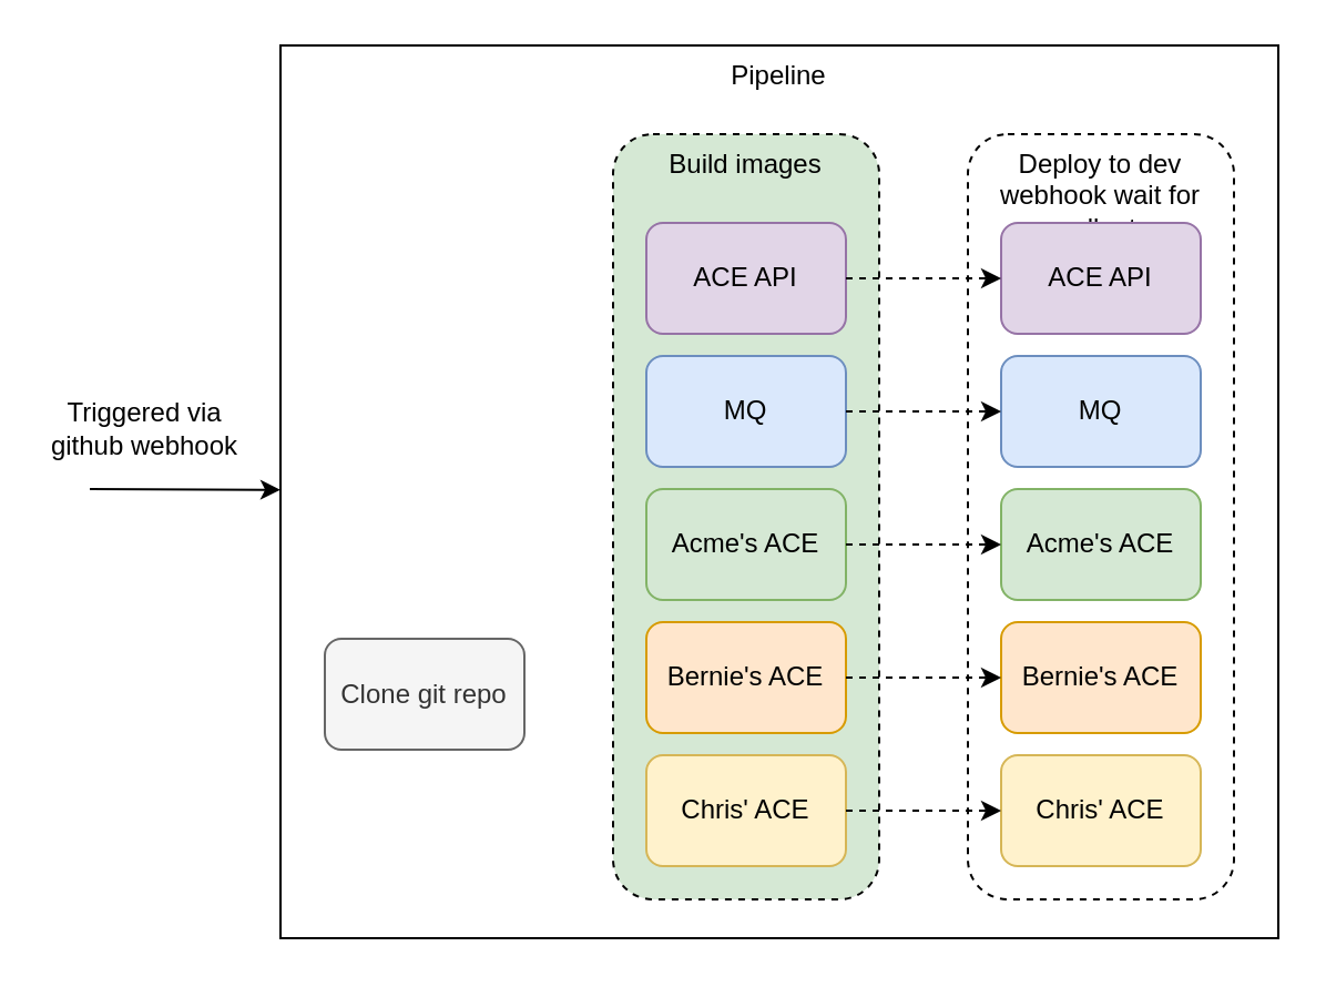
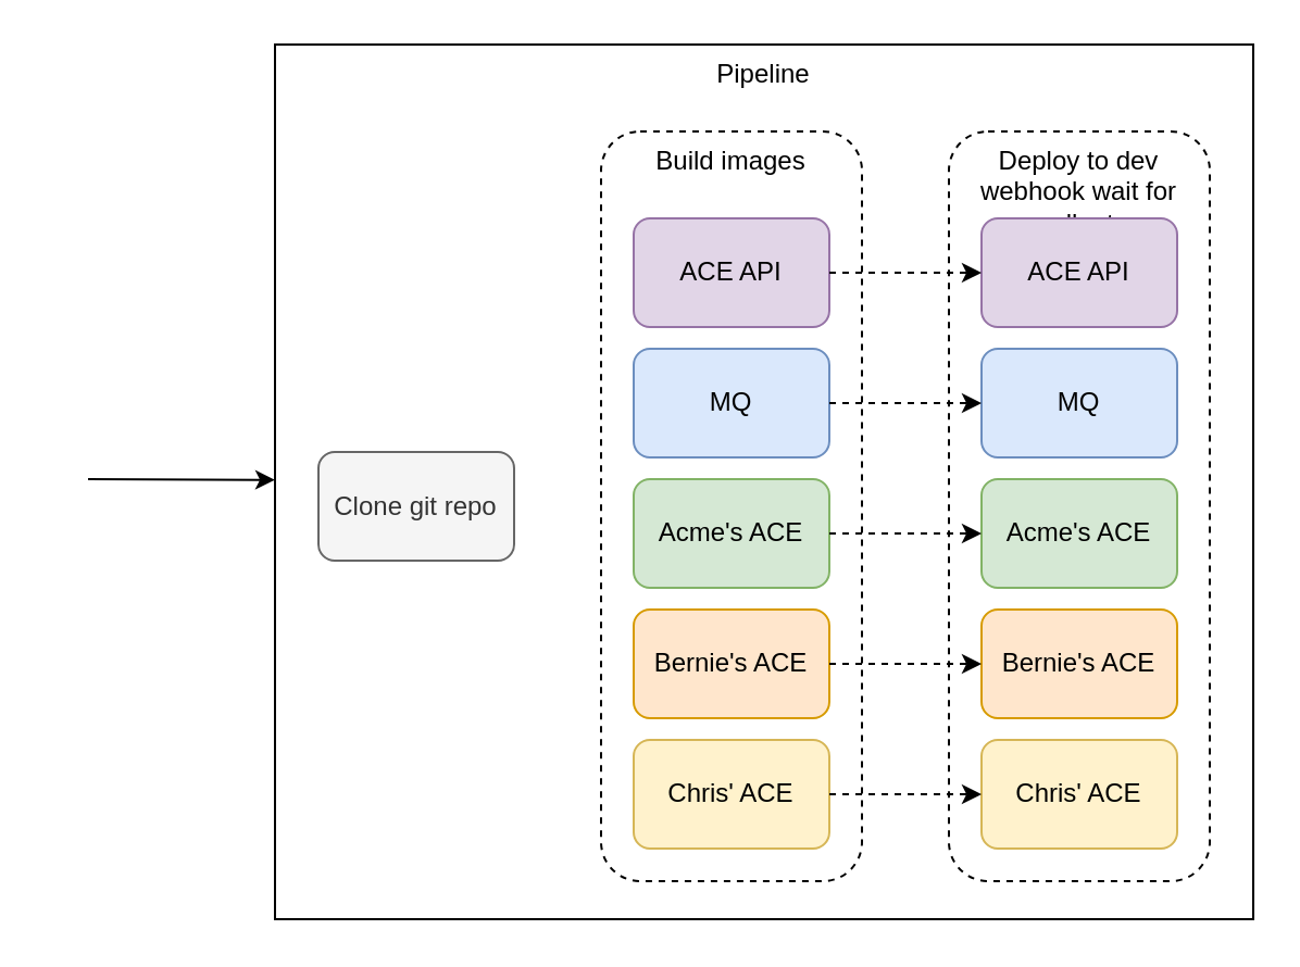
- <mxCell id="12" value="Build images" style="rounded=1;whiteSpace=wrap;html=1;horizontal=1;verticalAlign=top;dashed=1;fillColor=#d5e8d4;" parent="1" vertex="1"><mxGeometry x="276" y="60" width="120" height="345" as="geometry" /></mxCell>
+ <mxCell id="12" value="Build images" style="rounded=1;whiteSpace=wrap;html=1;horizontal=1;verticalAlign=top;dashed=1;" parent="1" vertex="1"><mxGeometry x="276" y="60" width="120" height="345" as="geometry" /></mxCell>
- <mxCell id="11" value="Triggered via github webhook" style="text;html=1;strokeColor=none;fillColor=none;align=center;verticalAlign=middle;whiteSpace=wrap;rounded=0;" parent="1" vertex="1"><mxGeometry y="182.5" width="90" height="20" as="geometry" x="20" /></mxCell>
- <mxCell id="24" value="Clone git repo" style="rounded=1;whiteSpace=wrap;html=1;fillColor=#f5f5f5;strokeColor=#666666;fontColor=#333333;" vertex="1" parent="1"><mxGeometry x="146" y="287.5" width="90" height="50" as="geometry" /></mxCell>
+ <mxCell id="24" value="Clone git repo" style="rounded=1;whiteSpace=wrap;html=1;fillColor=#f5f5f5;strokeColor=#666666;fontColor=#333333;" vertex="1" parent="1"><mxGeometry x="146" y="207.5" width="90" height="50" as="geometry" /></mxCell>
